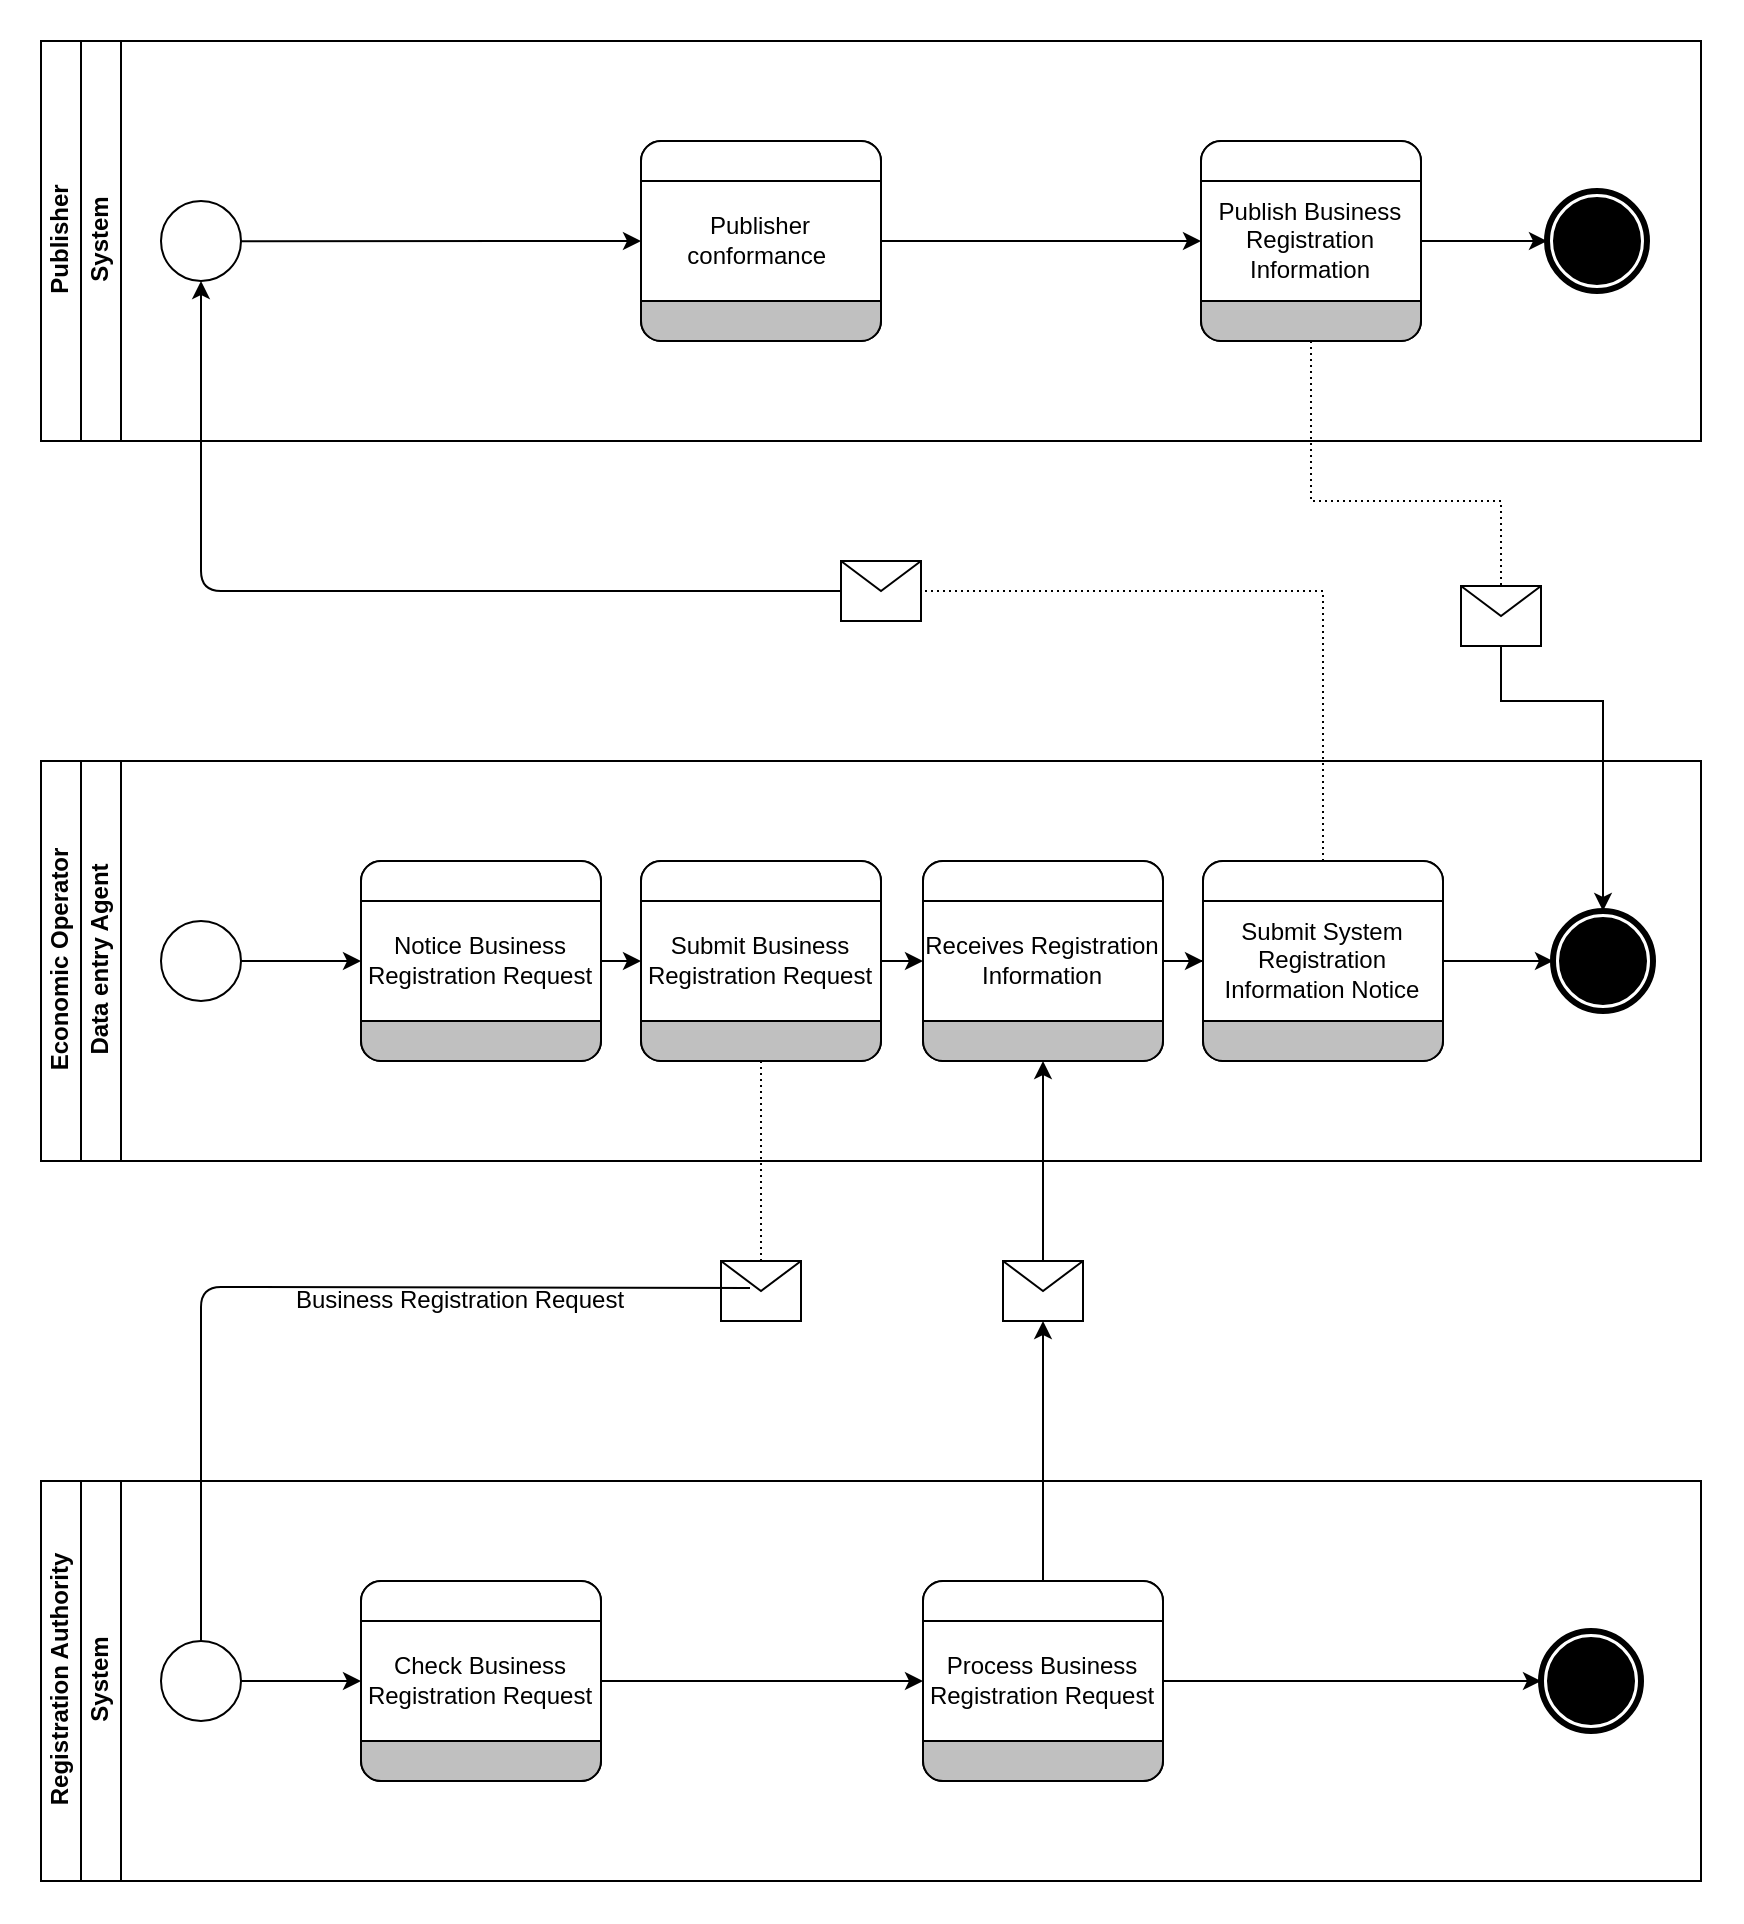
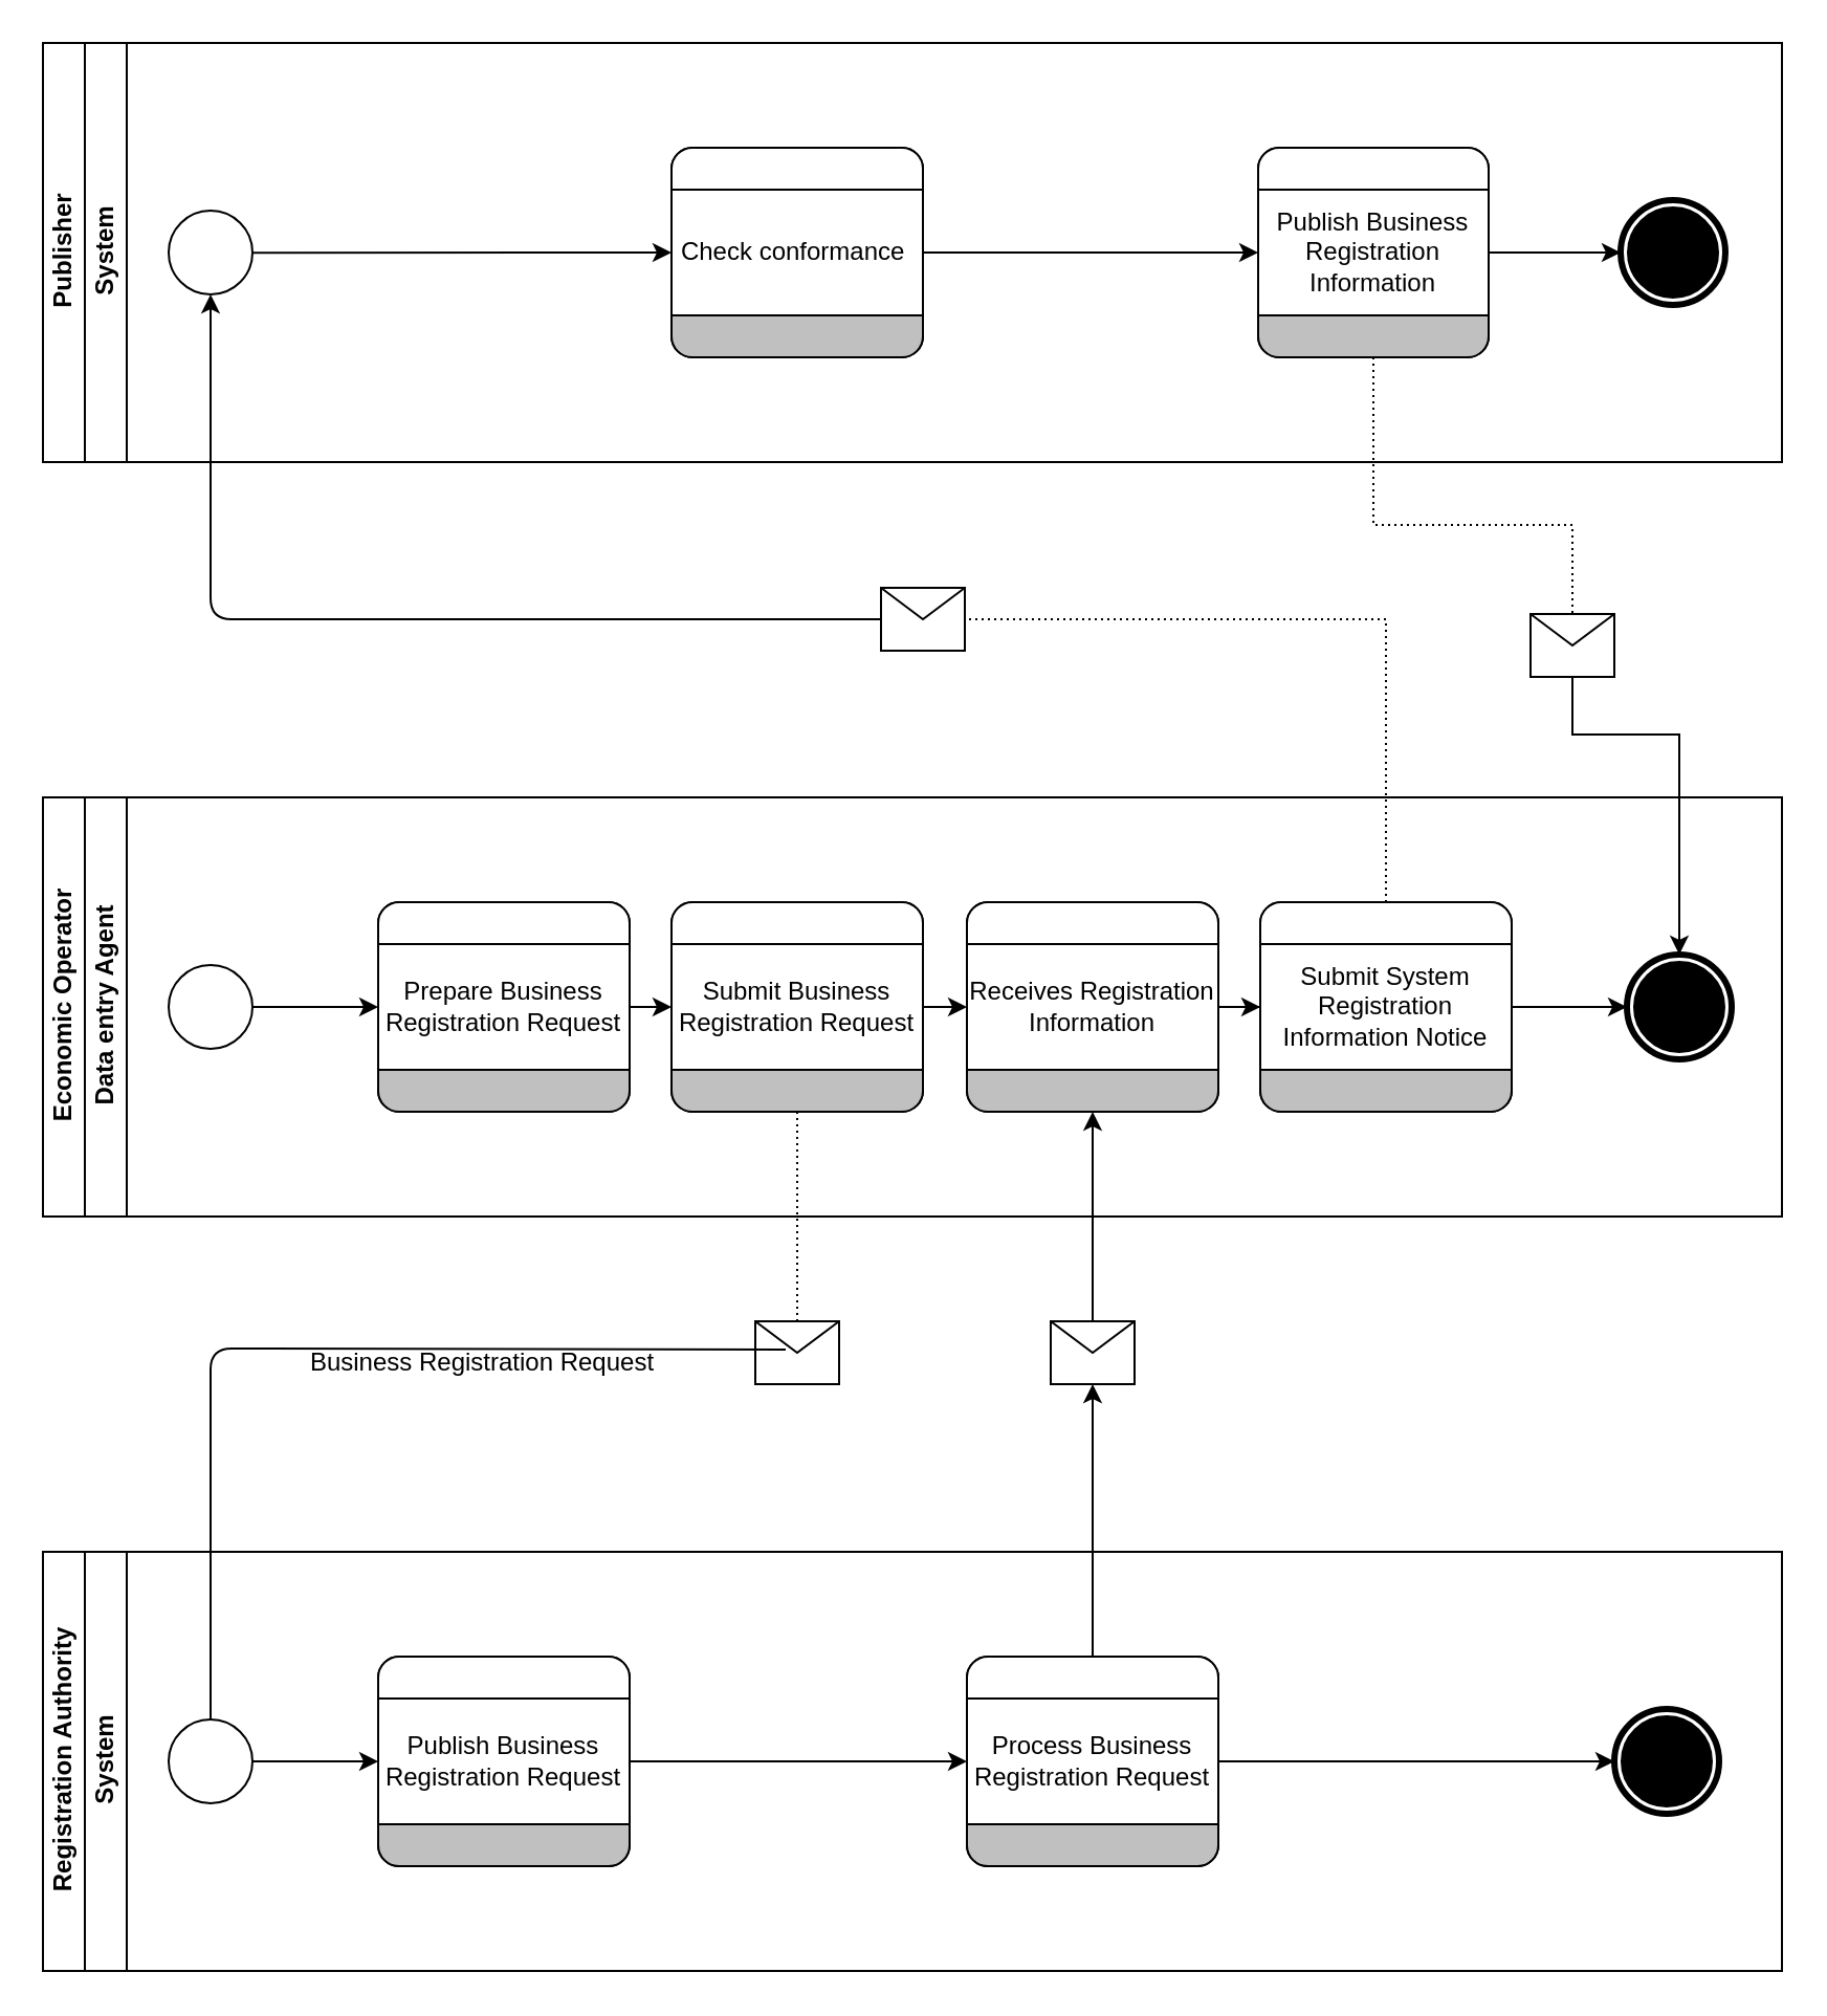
- <mxCell id="51" value="Publisher conformance " style="shape=mxgraph.bpmn.task;part=1;taskMarker=abstract;connectable=0;whiteSpace=wrap;" parent="49" vertex="1"><mxGeometry y="20" width="120" height="60" as="geometry" /></mxCell>
+ <mxCell id="51" value="Check conformance " style="shape=mxgraph.bpmn.task;part=1;taskMarker=abstract;connectable=0;whiteSpace=wrap;" parent="49" vertex="1"><mxGeometry y="20" width="120" height="60" as="geometry" /></mxCell>
- <mxCell id="6" value="Notice Business Registration Request" style="shape=mxgraph.bpmn.task;part=1;taskMarker=abstract;connectable=0;whiteSpace=wrap;" parent="4" vertex="1"><mxGeometry y="20" width="120" height="60" as="geometry" /></mxCell>
+ <mxCell id="6" value="Prepare Business Registration Request" style="shape=mxgraph.bpmn.task;part=1;taskMarker=abstract;connectable=0;whiteSpace=wrap;" parent="4" vertex="1"><mxGeometry y="20" width="120" height="60" as="geometry" /></mxCell>
- <mxCell id="31" value="Check Business Registration Request" style="shape=mxgraph.bpmn.task;part=1;taskMarker=abstract;connectable=0;whiteSpace=wrap;" parent="29" vertex="1"><mxGeometry y="20" width="120" height="60" as="geometry" /></mxCell>
+ <mxCell id="31" value="Publish Business Registration Request" style="shape=mxgraph.bpmn.task;part=1;taskMarker=abstract;connectable=0;whiteSpace=wrap;" parent="29" vertex="1"><mxGeometry y="20" width="120" height="60" as="geometry" /></mxCell>
